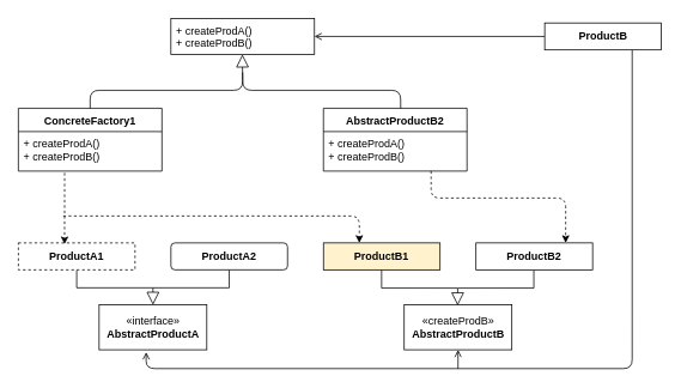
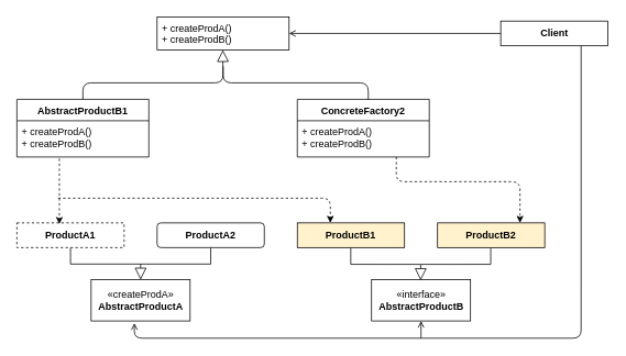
- <mxCell id="6" value="&lt;b&gt;ProductB&lt;/b&gt;" style="rounded=0;whiteSpace=wrap;html=1;" parent="1" vertex="1"><mxGeometry x="606.62" y="25" width="130" height="30" as="geometry" /></mxCell>
+ <mxCell id="6" value="&lt;b&gt;Client&lt;/b&gt;" style="rounded=0;whiteSpace=wrap;html=1;" parent="1" vertex="1"><mxGeometry x="606.62" y="25" width="130" height="30" as="geometry" /></mxCell>
- <mxCell id="16" value="ConcreteFactory1" style="swimlane;fontStyle=1;align=center;verticalAlign=top;childLayout=stackLayout;horizontal=1;startSize=26;horizontalStack=0;resizeParent=1;resizeParentMax=0;resizeLast=0;collapsible=1;marginBottom=0;fillColor=none;" vertex="1" parent="1"><mxGeometry x="20" y="120" width="160" height="70" as="geometry" /></mxCell>
+ <mxCell id="16" value="AbstractProductB1" style="swimlane;fontStyle=1;align=center;verticalAlign=top;childLayout=stackLayout;horizontal=1;startSize=26;horizontalStack=0;resizeParent=1;resizeParentMax=0;resizeLast=0;collapsible=1;marginBottom=0;fillColor=none;" vertex="1" parent="1"><mxGeometry x="20" y="120" width="160" height="70" as="geometry" /></mxCell>
- <mxCell id="18" value="AbstractProductB2" style="swimlane;fontStyle=1;align=center;verticalAlign=top;childLayout=stackLayout;horizontal=1;startSize=26;horizontalStack=0;resizeParent=1;resizeParentMax=0;resizeLast=0;collapsible=1;marginBottom=0;fillColor=none;" vertex="1" parent="1"><mxGeometry x="360" y="120" width="160" height="70" as="geometry" /></mxCell>
+ <mxCell id="18" value="ConcreteFactory2" style="swimlane;fontStyle=1;align=center;verticalAlign=top;childLayout=stackLayout;horizontal=1;startSize=26;horizontalStack=0;resizeParent=1;resizeParentMax=0;resizeLast=0;collapsible=1;marginBottom=0;fillColor=none;" vertex="1" parent="1"><mxGeometry x="360" y="120" width="160" height="70" as="geometry" /></mxCell>
- <mxCell id="15" value="&lt;b&gt;ProductB2&lt;/b&gt;" style="rounded=0;whiteSpace=wrap;html=1;" vertex="1" parent="1"><mxGeometry x="530" y="270" width="130" height="30" as="geometry" /></mxCell>
+ <mxCell id="15" value="&lt;b&gt;ProductB2&lt;/b&gt;" style="rounded=0;whiteSpace=wrap;html=1;fillColor=#fff2cc;" vertex="1" parent="1"><mxGeometry x="530" y="270" width="130" height="30" as="geometry" /></mxCell>
- <mxCell id="8" value="«interface»&lt;br&gt;&lt;b&gt;AbstractProductA&lt;/b&gt;" style="html=1;fillColor=none;" vertex="1" parent="1"><mxGeometry x="110" y="339.03" width="120" height="50" as="geometry" /></mxCell>
+ <mxCell id="8" value="«createProdA»&lt;br&gt;&lt;b&gt;AbstractProductA&lt;/b&gt;" style="html=1;fillColor=none;" vertex="1" parent="1"><mxGeometry x="110" y="339.03" width="120" height="50" as="geometry" /></mxCell>
- <mxCell id="9" value="«createProdB»&lt;br&gt;&lt;b&gt;AbstractProductB&lt;/b&gt;" style="html=1;fillColor=none;" vertex="1" parent="1"><mxGeometry x="450" y="339.03" width="120" height="50" as="geometry" /></mxCell>
+ <mxCell id="9" value="«interface»&lt;br&gt;&lt;b&gt;AbstractProductB&lt;/b&gt;" style="html=1;fillColor=none;" vertex="1" parent="1"><mxGeometry x="450" y="339.03" width="120" height="50" as="geometry" /></mxCell>
